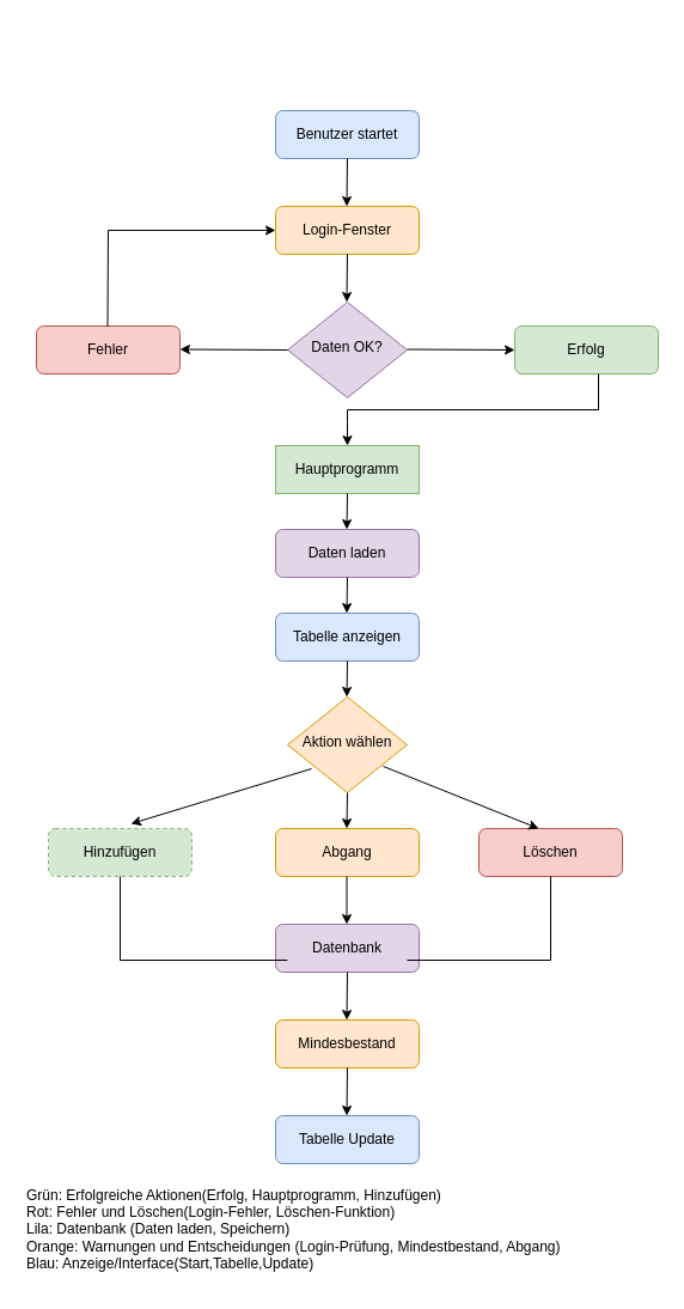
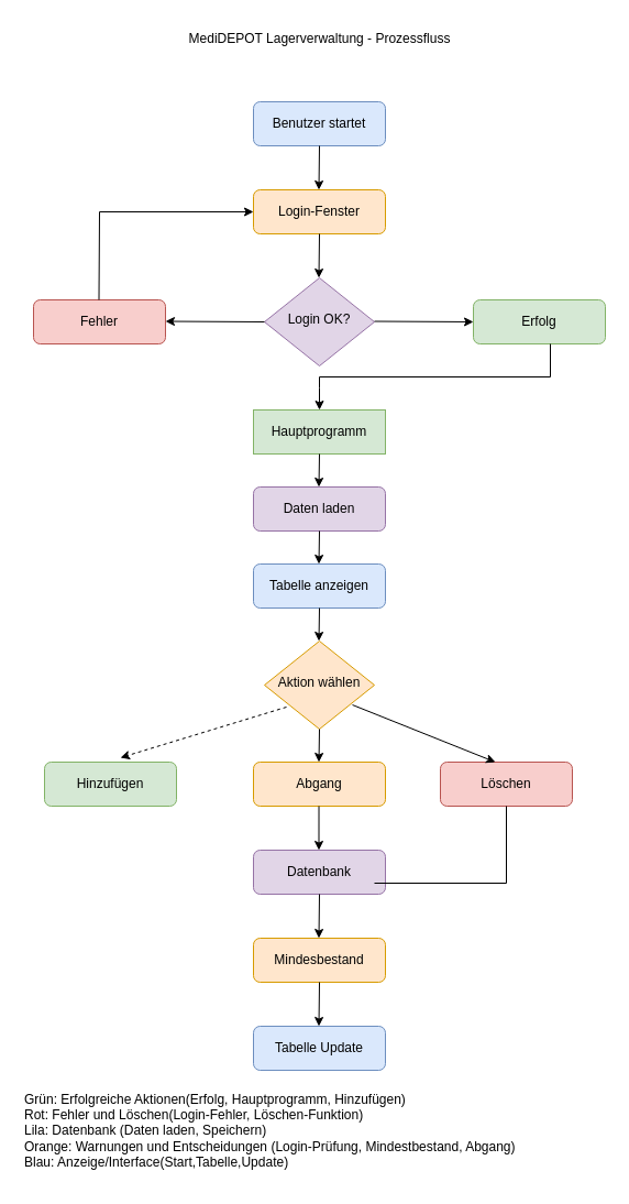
+ <mxCell id="35" value="MediDEPOT Lagerverwaltung - Prozessfluss" style="text;html=1;align=center;verticalAlign=middle;resizable=0;points=[];autosize=1;strokeColor=none;fillColor=none;" vertex="1" parent="1"><mxGeometry x="160" y="20" width="260" height="30" as="geometry" /></mxCell>
- <mxCell id="3" value="Daten OK?" style="rhombus;whiteSpace=wrap;html=1;shadow=0;fontFamily=Helvetica;fontSize=12;align=center;strokeWidth=1;spacing=6;spacingTop=-4;fillColor=#e1d5e7;strokeColor=#9673a6;" parent="1" vertex="1"><mxGeometry x="240" y="252" width="100" height="80" as="geometry" /></mxCell>
+ <mxCell id="3" value="Login OK?" style="rhombus;whiteSpace=wrap;html=1;shadow=0;fontFamily=Helvetica;fontSize=12;align=center;strokeWidth=1;spacing=6;spacingTop=-4;fillColor=#e1d5e7;strokeColor=#9673a6;" parent="1" vertex="1"><mxGeometry x="240" y="252" width="100" height="80" as="geometry" /></mxCell>
- <mxCell id="28" value="" style="endArrow=classic;html=1;rounded=0;entryX=0.575;entryY=-0.1;entryDx=0;entryDy=0;entryPerimeter=0;exitX=0.2;exitY=0.75;exitDx=0;exitDy=0;exitPerimeter=0;" edge="1" parent="1" source="12" target="13"><mxGeometry width="50" height="50" relative="1" as="geometry"><mxPoint x="250" y="642" as="sourcePoint" /><mxPoint x="140" y="682" as="targetPoint" /></mxGeometry></mxCell>
+ <mxCell id="28" value="" style="endArrow=classic;html=1;rounded=0;entryX=0.575;entryY=-0.1;entryDx=0;entryDy=0;entryPerimeter=0;exitX=0.2;exitY=0.75;exitDx=0;exitDy=0;exitPerimeter=0;dashed=1;" edge="1" parent="1" source="12" target="13"><mxGeometry width="50" height="50" relative="1" as="geometry"><mxPoint x="250" y="642" as="sourcePoint" /><mxPoint x="140" y="682" as="targetPoint" /></mxGeometry></mxCell>
- <mxCell id="13" value="Hinzufügen" style="rounded=1;whiteSpace=wrap;html=1;fontSize=12;glass=0;strokeWidth=1;shadow=0;fillColor=#d5e8d4;strokeColor=#82b366;dashed=1;" vertex="1" parent="1"><mxGeometry x="40" y="692" width="120" height="40" as="geometry" /></mxCell>
+ <mxCell id="13" value="Hinzufügen" style="rounded=1;whiteSpace=wrap;html=1;fontSize=12;glass=0;strokeWidth=1;shadow=0;fillColor=#d5e8d4;strokeColor=#82b366;" vertex="1" parent="1"><mxGeometry x="40" y="692" width="120" height="40" as="geometry" /></mxCell>
- <mxCell id="30" value="" style="endArrow=none;html=1;rounded=0;exitX=0.083;exitY=0.75;exitDx=0;exitDy=0;exitPerimeter=0;entryX=0.5;entryY=1;entryDx=0;entryDy=0;" edge="1" parent="1" source="16" target="13"><mxGeometry width="50" height="50" relative="1" as="geometry"><mxPoint x="220" y="802" as="sourcePoint" /><mxPoint x="99.5" y="742" as="targetPoint" /><Array as="points"><mxPoint x="100" y="802" /></Array></mxGeometry></mxCell>
